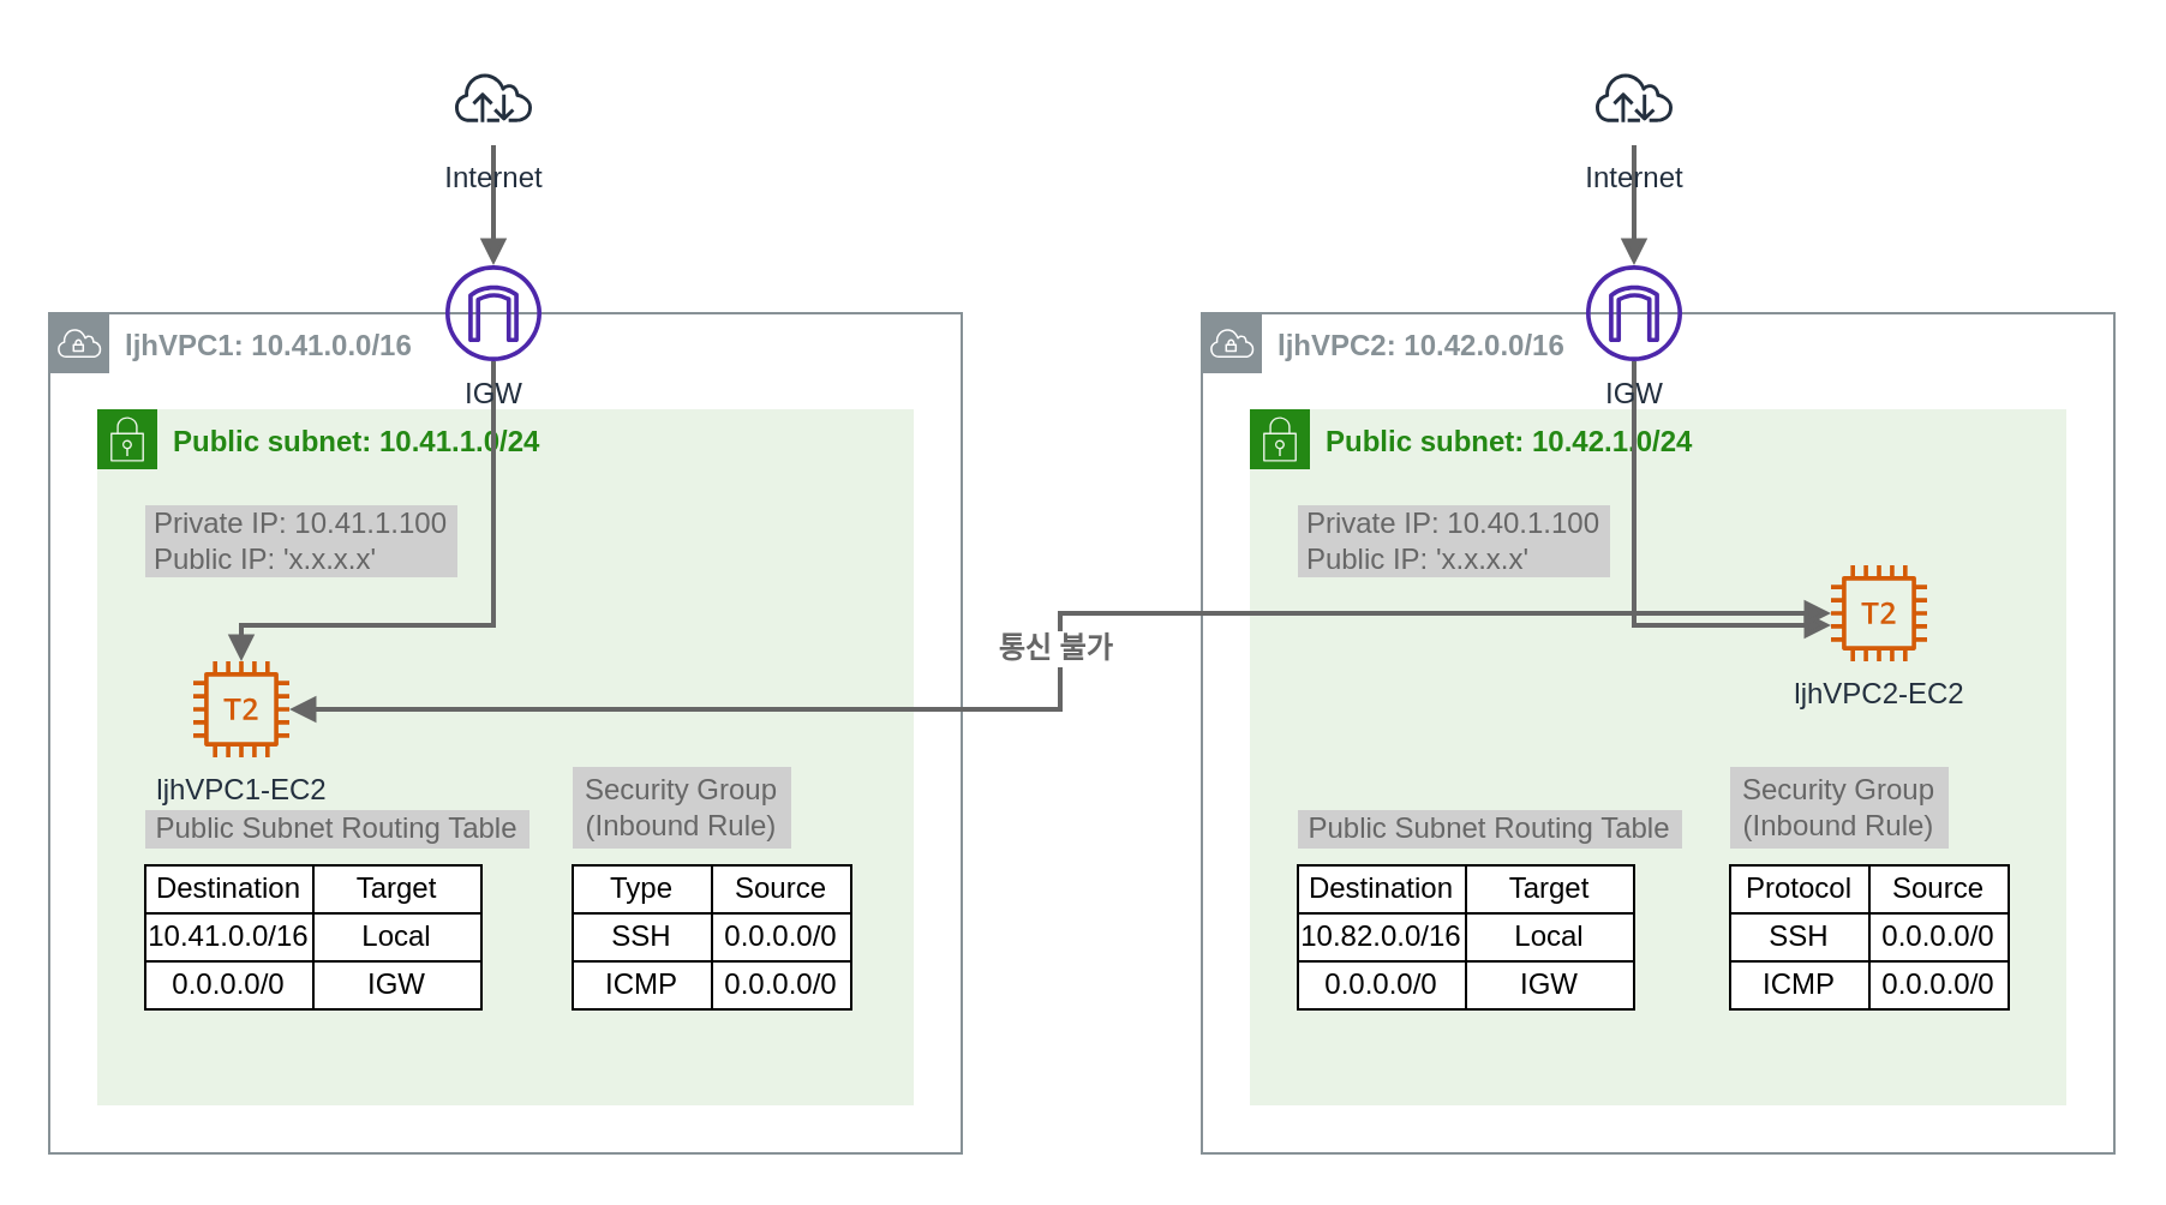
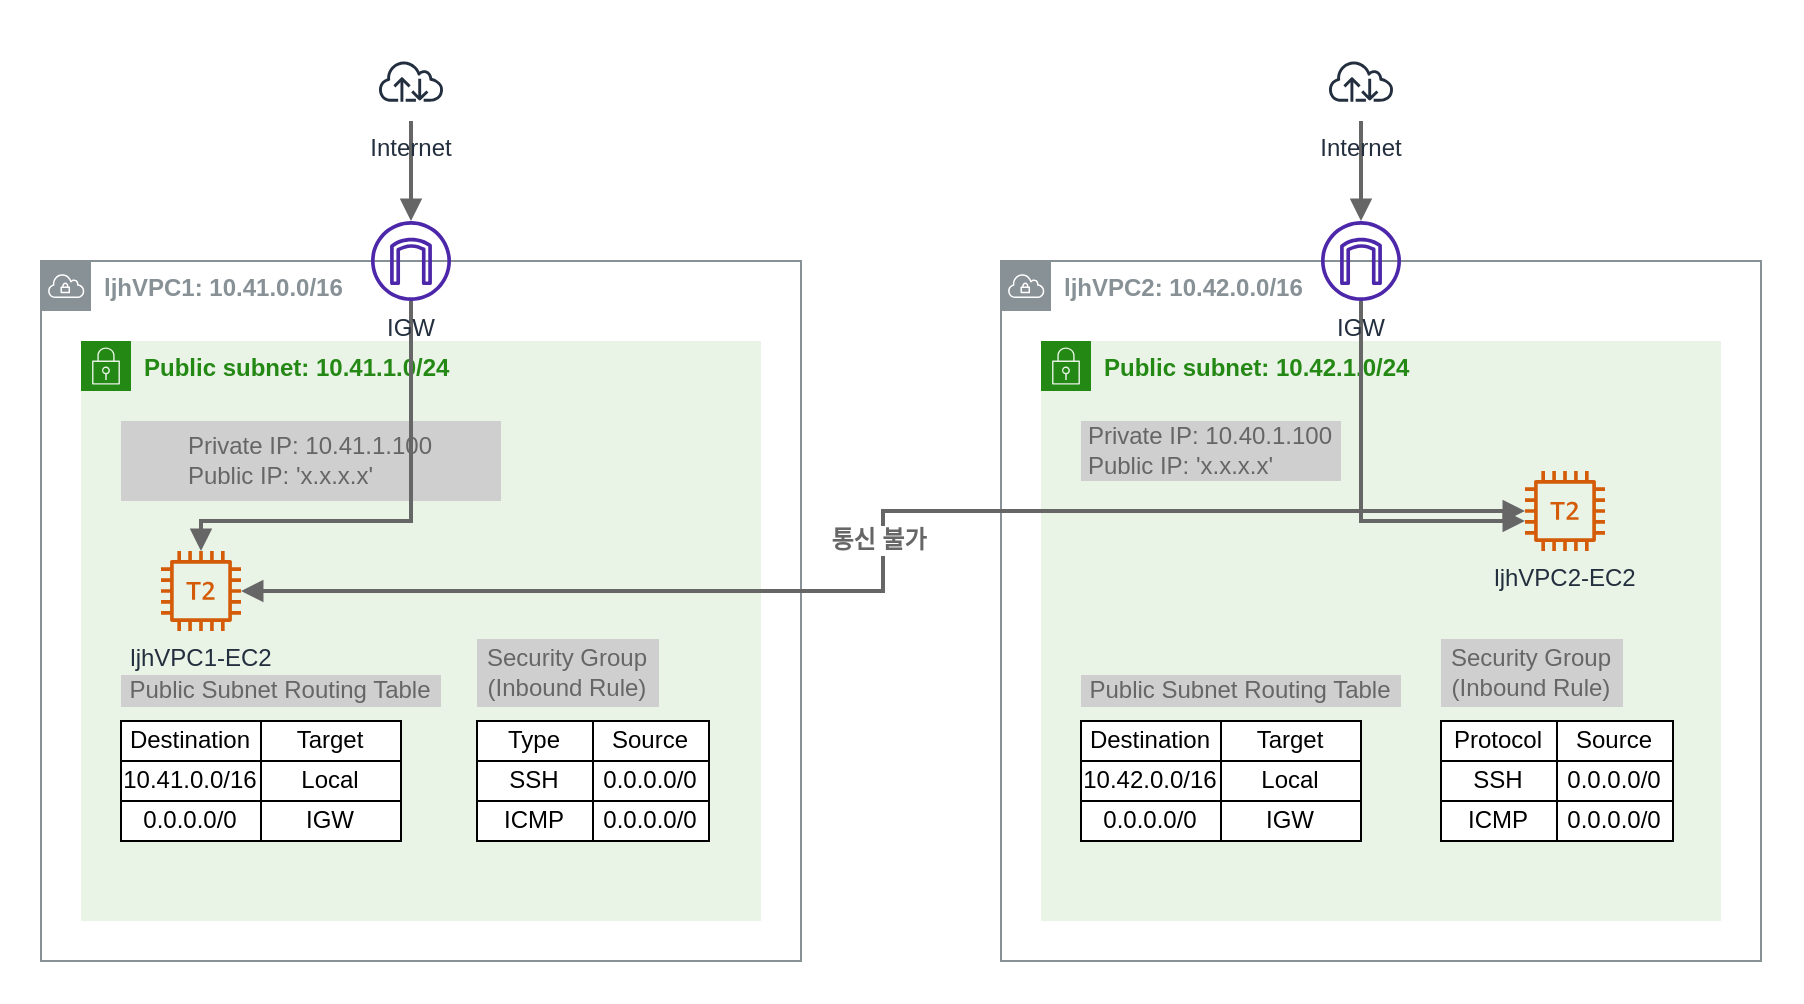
- <mxCell id="7" value="Private IP: 10.41.1.100&lt;br&gt;&lt;div style=&quot;text-align: left;&quot;&gt;&lt;span style=&quot;background-color: initial;&quot;&gt;Public IP: 'x.x.x.x'&lt;/span&gt;&lt;/div&gt;" style="text;html=1;strokeColor=none;fillColor=#CFCFCF;align=center;verticalAlign=middle;whiteSpace=wrap;rounded=0;fontColor=#666666;" parent="1" vertex="1"><mxGeometry x="60" y="210" width="130" height="30" as="geometry" /></mxCell>
+ <mxCell id="7" value="Private IP: 10.41.1.100&lt;br&gt;&lt;div style=&quot;text-align: left;&quot;&gt;&lt;span style=&quot;background-color: initial;&quot;&gt;Public IP: 'x.x.x.x'&lt;/span&gt;&lt;/div&gt;" style="text;html=1;strokeColor=none;fillColor=#CFCFCF;align=center;verticalAlign=middle;whiteSpace=wrap;rounded=0;fontColor=#666666;" parent="1" vertex="1"><mxGeometry x="60" y="210" width="190" height="40" as="geometry" /></mxCell>
- <mxCell id="49" value="10.82.0.0/16" style="shape=partialRectangle;html=1;whiteSpace=wrap;connectable=0;overflow=hidden;fillColor=none;top=0;left=0;bottom=0;right=0;pointerEvents=1;" parent="48" vertex="1"><mxGeometry width="70" height="20" as="geometry"><mxRectangle width="70" height="20" as="alternateBounds" /></mxGeometry></mxCell>
+ <mxCell id="49" value="10.42.0.0/16" style="shape=partialRectangle;html=1;whiteSpace=wrap;connectable=0;overflow=hidden;fillColor=none;top=0;left=0;bottom=0;right=0;pointerEvents=1;" parent="48" vertex="1"><mxGeometry width="70" height="20" as="geometry"><mxRectangle width="70" height="20" as="alternateBounds" /></mxGeometry></mxCell>
